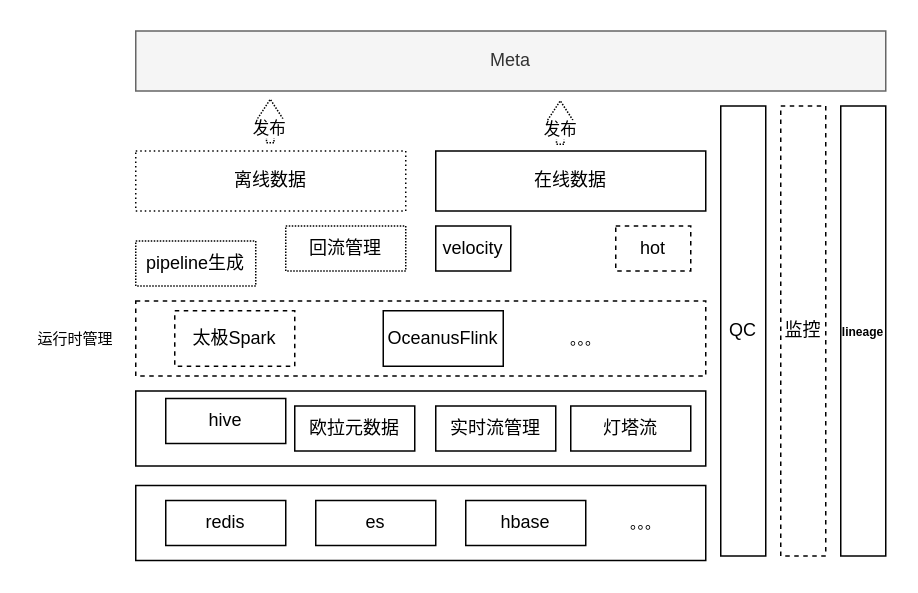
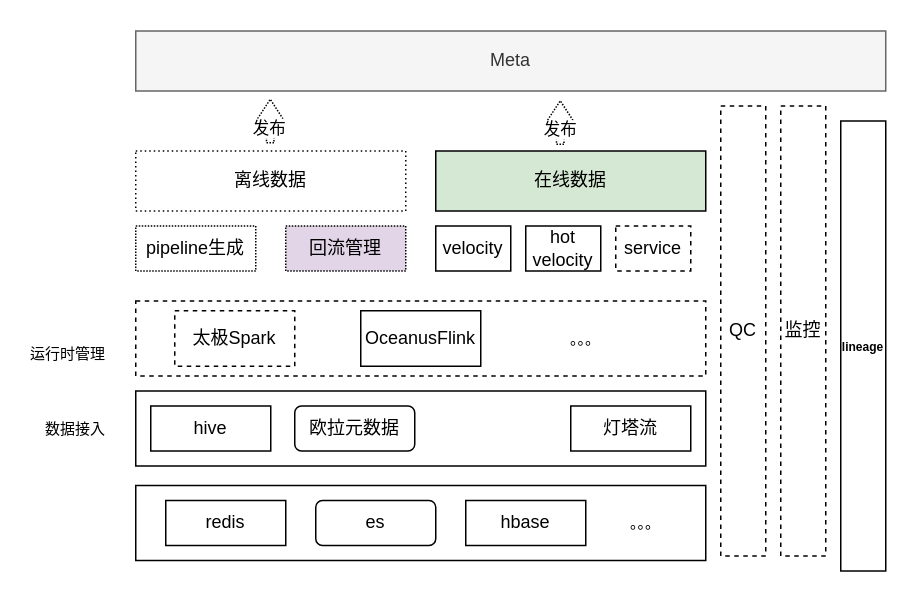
- <mxCell id="3" value="在线数据" style="rounded=0;whiteSpace=wrap;html=1;" vertex="1" parent="1"><mxGeometry x="290" y="100" width="180" height="40" as="geometry" /></mxCell>
+ <mxCell id="3" value="在线数据" style="rounded=0;whiteSpace=wrap;html=1;fillColor=#d5e8d4;" vertex="1" parent="1"><mxGeometry x="290" y="100" width="180" height="40" as="geometry" /></mxCell>
- <mxCell id="14" value="回流管理" style="rounded=0;whiteSpace=wrap;html=1;dashed=1;dashPattern=1 1;" vertex="1" parent="1"><mxGeometry x="190" y="150" width="80" height="30" as="geometry" /></mxCell>
+ <mxCell id="14" value="回流管理" style="rounded=0;whiteSpace=wrap;html=1;dashed=1;dashPattern=1 1;fillColor=#e1d5e7;" vertex="1" parent="1"><mxGeometry x="190" y="150" width="80" height="30" as="geometry" /></mxCell>
+ <mxCell id="11" value="hot velocity" style="rounded=0;whiteSpace=wrap;html=1;" vertex="1" parent="1"><mxGeometry x="350" y="150" width="50" height="30" as="geometry" /></mxCell>
- <mxCell id="32" value="hot" style="rounded=0;whiteSpace=wrap;html=1;dashed=1;" vertex="1" parent="1"><mxGeometry x="410" y="150" width="50" height="30" as="geometry" /></mxCell>
+ <mxCell id="32" value="service" style="rounded=0;whiteSpace=wrap;html=1;dashed=1;" vertex="1" parent="1"><mxGeometry x="410" y="150" width="50" height="30" as="geometry" /></mxCell>
- <mxCell id="13" value="pipeline生成" style="rounded=0;whiteSpace=wrap;html=1;dashed=1;dashPattern=1 1;" vertex="1" parent="1"><mxGeometry x="90" y="160" width="80" height="30" as="geometry" /></mxCell>
+ <mxCell id="13" value="pipeline生成" style="rounded=0;whiteSpace=wrap;html=1;dashed=1;dashPattern=1 1;" vertex="1" parent="1"><mxGeometry x="90" y="150" width="80" height="30" as="geometry" /></mxCell>
- <mxCell id="5" value="QC" style="rounded=0;whiteSpace=wrap;html=1;dashed=0;" vertex="1" parent="1"><mxGeometry x="480" y="70" width="30" height="300" as="geometry" /></mxCell>
+ <mxCell id="5" value="QC" style="rounded=0;whiteSpace=wrap;html=1;dashed=1;" vertex="1" parent="1"><mxGeometry x="480" y="70" width="30" height="300" as="geometry" /></mxCell>
- <mxCell id="15" value="&lt;font style=&quot;font-size: 8px&quot;&gt;&lt;b&gt;lineage&lt;/b&gt;&lt;/font&gt;" style="rounded=0;whiteSpace=wrap;html=1;" vertex="1" parent="1"><mxGeometry x="560" y="70" width="30" height="300" as="geometry" /></mxCell>
+ <mxCell id="15" value="&lt;font style=&quot;font-size: 8px&quot;&gt;&lt;b&gt;lineage&lt;/b&gt;&lt;/font&gt;" style="rounded=0;whiteSpace=wrap;html=1;" vertex="1" parent="1"><mxGeometry x="560" y="80" width="30" height="300" as="geometry" /></mxCell>
- <mxCell id="28" value="&lt;font style=&quot;font-size: 10px&quot;&gt;运行时管理&lt;/font&gt;" style="text;html=1;strokeColor=none;fillColor=none;align=center;verticalAlign=middle;whiteSpace=wrap;rounded=0;dashed=1;" vertex="1" parent="1"><mxGeometry x="20" y="212.5" width="60" height="25" as="geometry" /></mxCell>
+ <mxCell id="28" value="&lt;font style=&quot;font-size: 10px&quot;&gt;运行时管理&lt;/font&gt;" style="text;html=1;strokeColor=none;fillColor=none;align=center;verticalAlign=middle;whiteSpace=wrap;rounded=0;dashed=1;" vertex="1" parent="1"><mxGeometry x="15" y="222.5" width="60" height="25" as="geometry" /></mxCell>
- <mxCell id="30" value="OceanusFlink" style="rounded=0;whiteSpace=wrap;html=1;" vertex="1" parent="1"><mxGeometry x="255" y="206.5" width="80" height="37" as="geometry" /></mxCell>
+ <mxCell id="30" value="OceanusFlink" style="rounded=0;whiteSpace=wrap;html=1;" vertex="1" parent="1"><mxGeometry x="240" y="206.5" width="80" height="37" as="geometry" /></mxCell>
- <mxCell id="17" value="hive" style="rounded=0;whiteSpace=wrap;html=1;" vertex="1" parent="1"><mxGeometry x="110" y="265" width="80" height="30" as="geometry" /></mxCell>
+ <mxCell id="17" value="hive" style="rounded=0;whiteSpace=wrap;html=1;" vertex="1" parent="1"><mxGeometry x="100" y="270" width="80" height="30" as="geometry" /></mxCell>
+ <mxCell id="21" value="&lt;font style=&quot;font-size: 10px&quot;&gt;数据接入&lt;/font&gt;" style="text;html=1;strokeColor=none;fillColor=none;align=center;verticalAlign=middle;whiteSpace=wrap;rounded=0;dashed=1;" vertex="1" parent="1"><mxGeometry x="20" y="272.5" width="60" height="25" as="geometry" /></mxCell>
- <mxCell id="18" value="欧拉元数据" style="rounded=0;whiteSpace=wrap;html=1;" vertex="1" parent="1"><mxGeometry x="196" y="270" width="80" height="30" as="geometry" /></mxCell>
+ <mxCell id="18" value="欧拉元数据" style="whiteSpace=wrap;html=1;rounded=1;" vertex="1" parent="1"><mxGeometry x="196" y="270" width="80" height="30" as="geometry" /></mxCell>
- <mxCell id="19" value="实时流管理" style="rounded=0;whiteSpace=wrap;html=1;" vertex="1" parent="1"><mxGeometry x="290" y="270" width="80" height="30" as="geometry" /></mxCell>
- <mxCell id="24" value="es" style="rounded=0;whiteSpace=wrap;html=1;" vertex="1" parent="1"><mxGeometry x="210" y="333" width="80" height="30" as="geometry" /></mxCell>
+ <mxCell id="24" value="es" style="whiteSpace=wrap;html=1;rounded=1;" vertex="1" parent="1"><mxGeometry x="210" y="333" width="80" height="30" as="geometry" /></mxCell>
